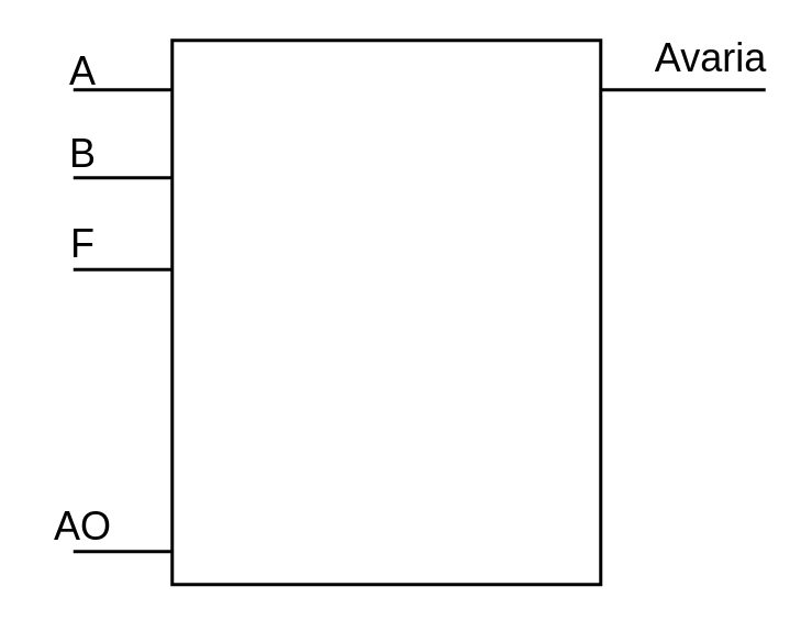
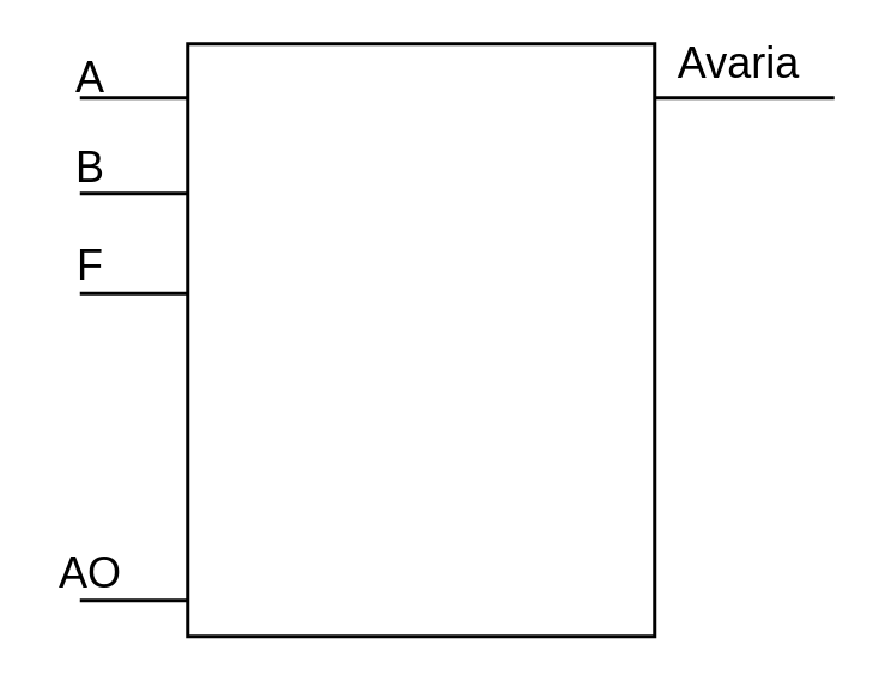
- <mxCell id="9" value="&lt;font style=&quot;font-size: 24px&quot;&gt;Avaria&lt;/font&gt;" style="text;html=1;strokeColor=none;fillColor=none;align=center;verticalAlign=middle;whiteSpace=wrap;rounded=0;" parent="1" vertex="1"><mxGeometry x="401" y="20" width="60" height="30" as="geometry" /></mxCell>
+ <mxCell id="9" value="&lt;font style=&quot;font-size: 24px&quot;&gt;Avaria&lt;/font&gt;" style="text;html=1;strokeColor=none;fillColor=none;align=center;verticalAlign=middle;whiteSpace=wrap;rounded=0;" parent="1" vertex="1"><mxGeometry x="381" y="20" width="60" height="30" as="geometry" /></mxCell>
